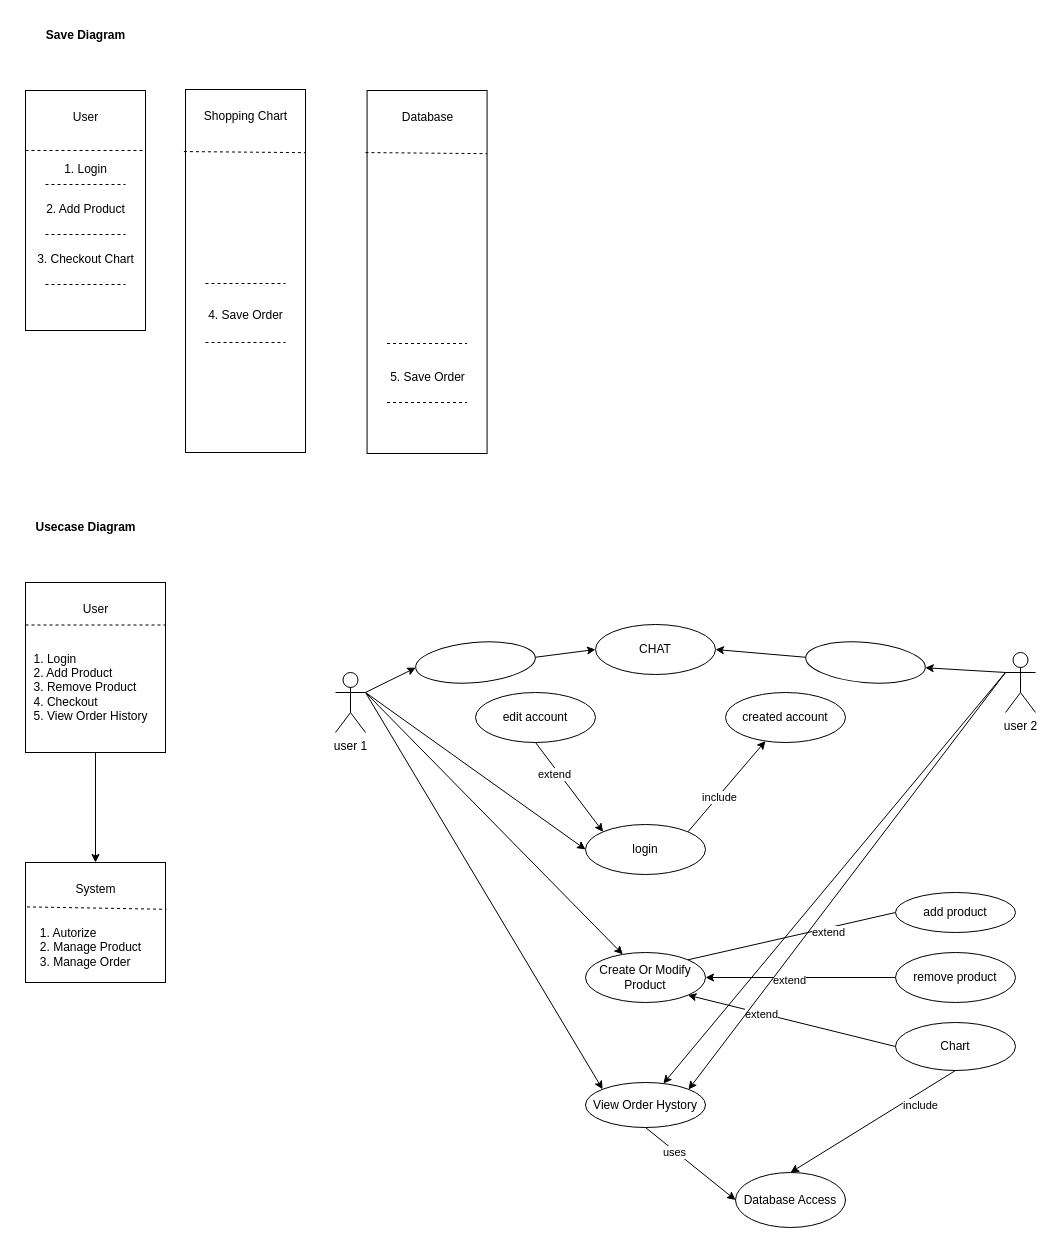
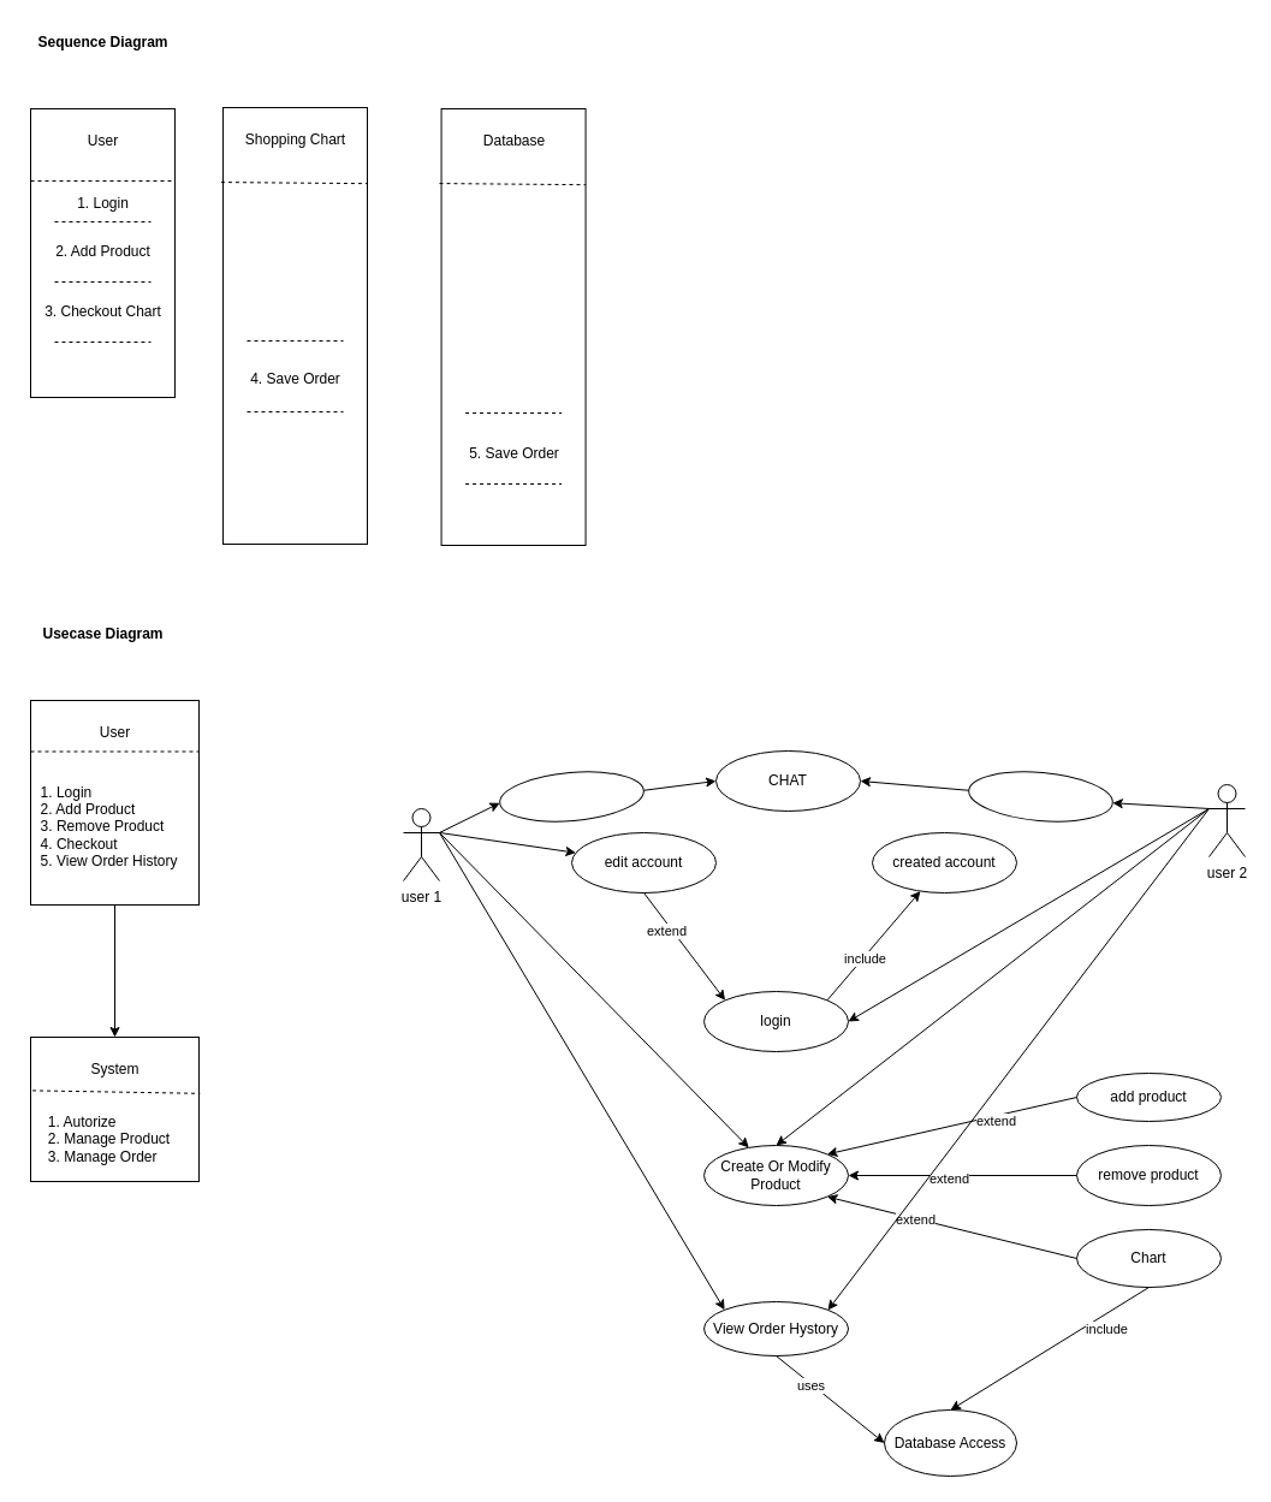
- <mxCell id="23" value="Save Diagram" style="text;html=1;align=center;verticalAlign=middle;resizable=0;points=[];autosize=1;strokeColor=none;fillColor=none;fontStyle=1" parent="1" vertex="1"><mxGeometry x="20" y="20" width="130" height="30" as="geometry" /></mxCell>
+ <mxCell id="23" value="Sequence Diagram" style="text;html=1;align=center;verticalAlign=middle;resizable=0;points=[];autosize=1;strokeColor=none;fillColor=none;fontStyle=1" parent="1" vertex="1"><mxGeometry x="20" y="20" width="130" height="30" as="geometry" /></mxCell>
+ <mxCell id="61" value="" style="endArrow=classic;html=1;rounded=0;entryX=1;entryY=0.5;entryDx=0;entryDy=0;exitX=0;exitY=0.333;exitDx=0;exitDy=0;exitPerimeter=0;" parent="1" source="60" target="64" edge="1"><mxGeometry width="50" height="50" relative="1" as="geometry"><mxPoint x="285" y="565" as="sourcePoint" /><mxPoint x="345" y="522" as="targetPoint" /></mxGeometry></mxCell>
- <mxCell id="35" value="" style="endArrow=classic;html=1;rounded=0;exitX=1;exitY=0.333;exitDx=0;exitDy=0;exitPerimeter=0;entryX=0;entryY=0.5;entryDx=0;entryDy=0;" parent="1" source="34" target="64" edge="1"><mxGeometry width="50" height="50" relative="1" as="geometry"><mxPoint x="305" y="772" as="sourcePoint" /><mxPoint x="385" y="722" as="targetPoint" /></mxGeometry></mxCell>
+ <mxCell id="35" value="" style="endArrow=classic;html=1;rounded=0;exitX=1;exitY=0.333;exitDx=0;exitDy=0;exitPerimeter=0;" parent="1" source="34" target="57" edge="1"><mxGeometry width="50" height="50" relative="1" as="geometry"><mxPoint x="305" y="772" as="sourcePoint" /><mxPoint x="385" y="722" as="targetPoint" /></mxGeometry></mxCell>
- <mxCell id="62" value="" style="endArrow=classic;html=1;rounded=0;exitX=0;exitY=0.333;exitDx=0;exitDy=0;exitPerimeter=0;" parent="1" source="60" target="54" edge="1"><mxGeometry width="50" height="50" relative="1" as="geometry"><mxPoint x="285" y="565" as="sourcePoint" /><mxPoint x="345" y="522" as="targetPoint" /></mxGeometry></mxCell>
+ <mxCell id="62" value="" style="endArrow=classic;html=1;rounded=0;entryX=0.5;entryY=0;entryDx=0;entryDy=0;exitX=0;exitY=0.333;exitDx=0;exitDy=0;exitPerimeter=0;" parent="1" source="60" target="40" edge="1"><mxGeometry width="50" height="50" relative="1" as="geometry"><mxPoint x="285" y="565" as="sourcePoint" /><mxPoint x="345" y="522" as="targetPoint" /></mxGeometry></mxCell>
- <mxCell id="41" value="" style="endArrow=none;html=1;rounded=0;exitX=0;exitY=0.5;exitDx=0;exitDy=0;entryX=1;entryY=0;entryDx=0;entryDy=0;" parent="1" source="43" target="40" edge="1"><mxGeometry width="50" height="50" relative="1" as="geometry"><mxPoint x="355" y="782" as="sourcePoint" /><mxPoint x="475" y="882" as="targetPoint" /></mxGeometry></mxCell>
+ <mxCell id="41" value="" style="endArrow=classic;html=1;rounded=0;exitX=0;exitY=0.5;exitDx=0;exitDy=0;entryX=1;entryY=0;entryDx=0;entryDy=0;" parent="1" source="43" target="40" edge="1"><mxGeometry width="50" height="50" relative="1" as="geometry"><mxPoint x="355" y="782" as="sourcePoint" /><mxPoint x="475" y="882" as="targetPoint" /></mxGeometry></mxCell>
